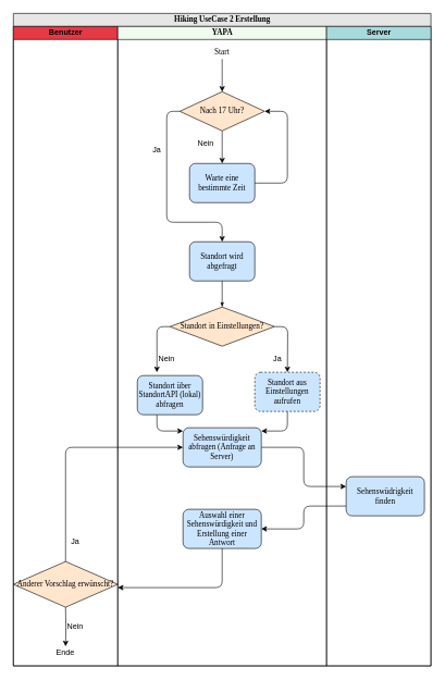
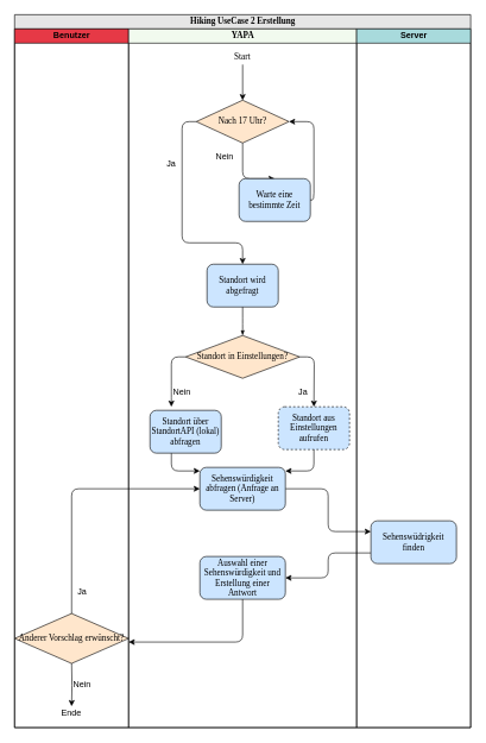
- <mxCell id="29" value="&lt;font style=&quot;font-size: 12px&quot;&gt;Warte eine bestimmte Zeit&lt;/font&gt;" style="rounded=1;whiteSpace=wrap;html=1;shadow=0;labelBackgroundColor=none;strokeWidth=1;fontFamily=Verdana;fontSize=8;align=center;fillColor=#CCE5FF;" parent="8" vertex="1"><mxGeometry x="110" y="210" width="100" height="60" as="geometry" /></mxCell>
+ <mxCell id="29" value="&lt;font style=&quot;font-size: 12px&quot;&gt;Warte eine bestimmte Zeit&lt;/font&gt;" style="rounded=1;whiteSpace=wrap;html=1;shadow=0;labelBackgroundColor=none;strokeWidth=1;fontFamily=Verdana;fontSize=8;align=center;fillColor=#CCE5FF;" parent="8" vertex="1"><mxGeometry x="155" y="210" width="100" height="60" as="geometry" /></mxCell>
- <mxCell id="32" value="&lt;font style=&quot;font-size: 12px&quot;&gt;Sehenswüdrigkeit finden&lt;br&gt;&lt;/font&gt;" style="rounded=1;whiteSpace=wrap;html=1;shadow=0;labelBackgroundColor=none;strokeWidth=1;fontFamily=Verdana;fontSize=8;align=center;fillColor=#CCE5FF;" parent="31" vertex="1"><mxGeometry x="30" y="690" width="120" height="60" as="geometry" /></mxCell>
+ <mxCell id="32" value="&lt;font style=&quot;font-size: 12px&quot;&gt;Sehenswüdrigkeit finden&lt;br&gt;&lt;/font&gt;" style="rounded=1;whiteSpace=wrap;html=1;shadow=0;labelBackgroundColor=none;strokeWidth=1;fontFamily=Verdana;fontSize=8;align=center;fillColor=#CCE5FF;" parent="31" vertex="1"><mxGeometry x="20" y="690" width="120" height="60" as="geometry" /></mxCell>
